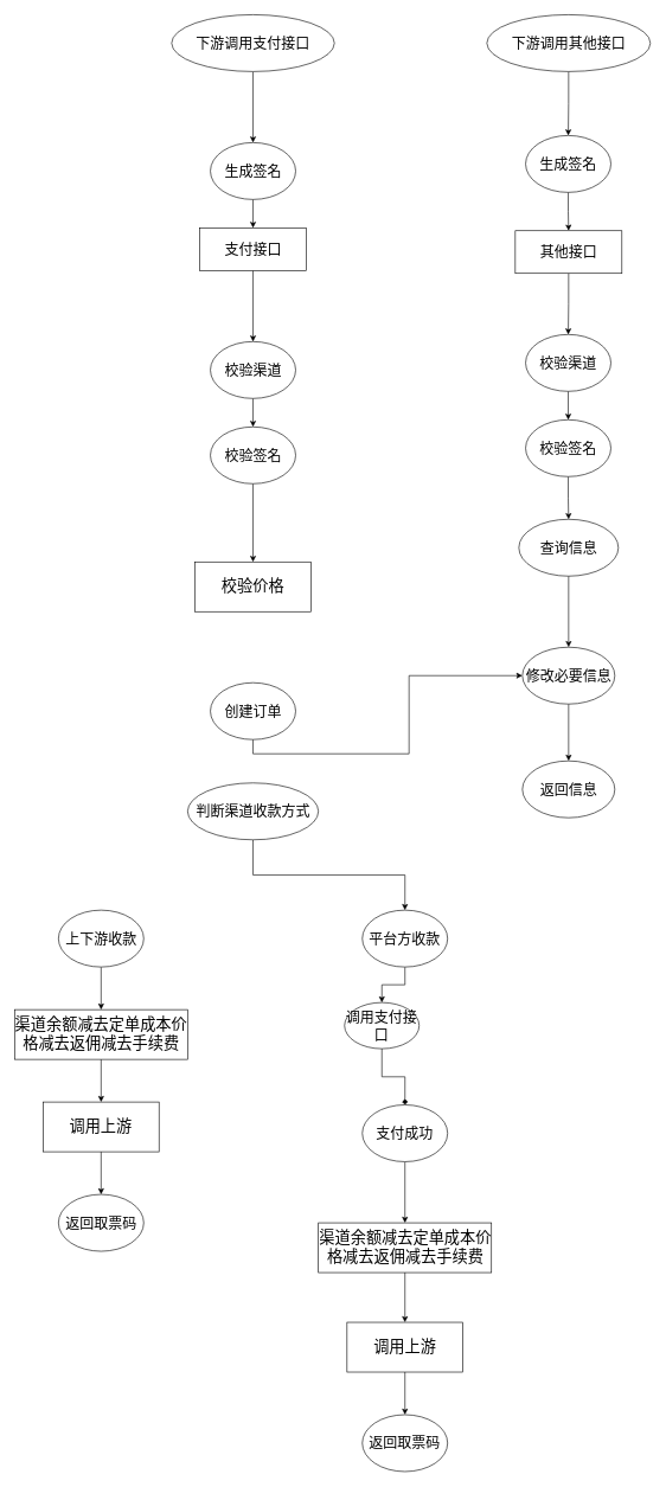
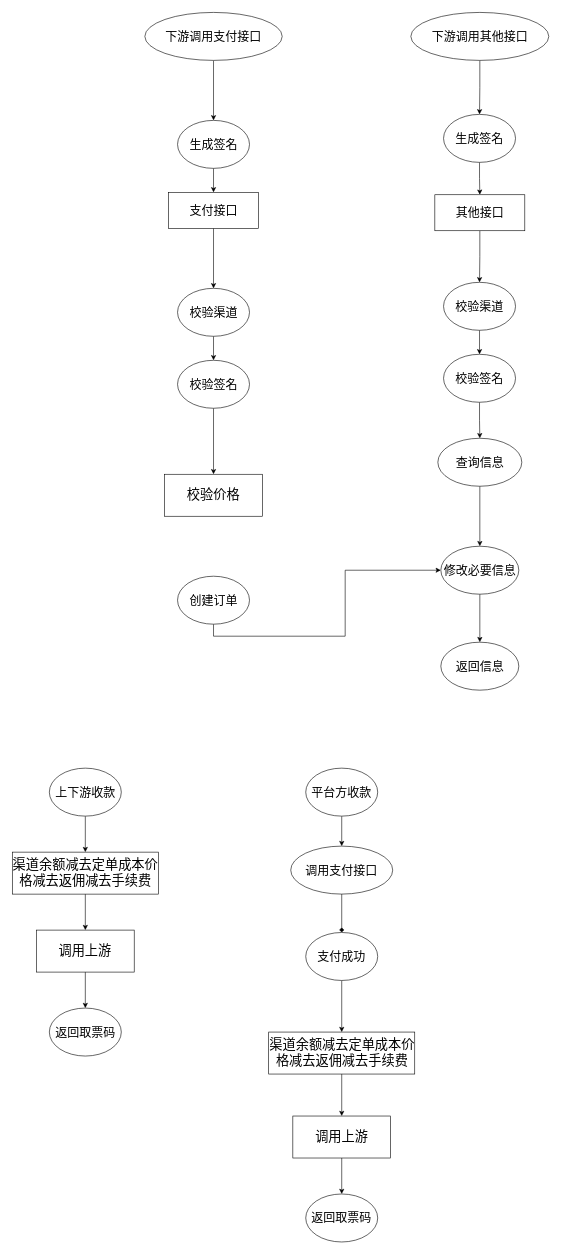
- <mxCell id="36" value="&lt;span style=&quot;font-size: 20px;&quot;&gt;判断渠道收款方式&lt;/span&gt;" style="ellipse;whiteSpace=wrap;html=1;" vertex="1" parent="1"><mxGeometry x="263.5" y="1101" width="184" height="80" as="geometry" /></mxCell>
- <mxCell id="35" style="edgeStyle=orthogonalEdgeStyle;rounded=0;orthogonalLoop=1;jettySize=auto;html=1;exitX=0.5;exitY=1;exitDx=0;exitDy=0;" edge="1" parent="1" source="36" target="45"><mxGeometry relative="1" as="geometry" /></mxCell>
- <mxCell id="47" value="&lt;span style=&quot;font-size: 20px;&quot;&gt;调用支付接口&lt;/span&gt;" style="ellipse;whiteSpace=wrap;html=1;" vertex="1" parent="1"><mxGeometry x="484.25" y="1410" width="105" height="65" as="geometry" /></mxCell>
+ <mxCell id="47" value="&lt;span style=&quot;font-size: 20px;&quot;&gt;调用支付接口&lt;/span&gt;" style="ellipse;whiteSpace=wrap;html=1;" vertex="1" parent="1"><mxGeometry x="484.25" y="1410" width="170" height="80" as="geometry" /></mxCell>
